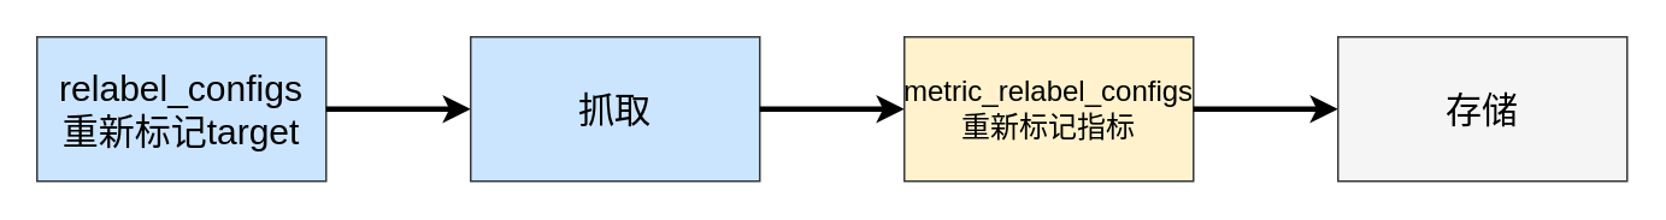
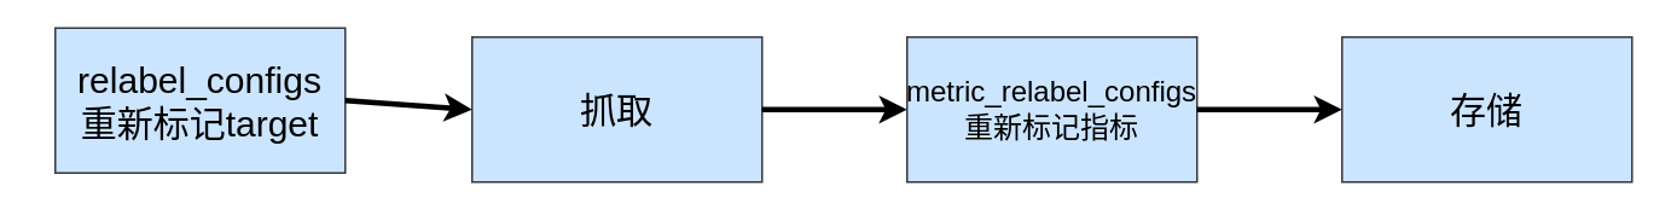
- <mxCell id="2" value="&lt;font style=&quot;font-size: 20px&quot;&gt;relabel_configs&lt;br&gt;重新标记target&lt;br&gt;&lt;/font&gt;" style="rounded=0;whiteSpace=wrap;html=1;fontSize=16;fillColor=#cce5ff;strokeColor=#36393d;" vertex="1" parent="1"><mxGeometry x="20" y="20" width="160" height="80" as="geometry" /></mxCell>
+ <mxCell id="2" value="&lt;font style=&quot;font-size: 20px&quot;&gt;relabel_configs&lt;br&gt;重新标记target&lt;br&gt;&lt;/font&gt;" style="rounded=0;whiteSpace=wrap;html=1;fontSize=16;fillColor=#cce5ff;strokeColor=#36393d;" vertex="1" parent="1"><mxGeometry x="30" y="15" width="160" height="80" as="geometry" /></mxCell>
- <mxCell id="6" value="&lt;font style=&quot;font-size: 16px&quot;&gt;metric_relabel_configs&lt;br&gt;重新标记指标&lt;br&gt;&lt;/font&gt;" style="rounded=0;whiteSpace=wrap;html=1;fontSize=16;fillColor=#fff2cc;strokeColor=#36393d;" vertex="1" parent="1"><mxGeometry x="500" y="20" width="160" height="80" as="geometry" /></mxCell>
+ <mxCell id="6" value="&lt;font style=&quot;font-size: 16px&quot;&gt;metric_relabel_configs&lt;br&gt;重新标记指标&lt;br&gt;&lt;/font&gt;" style="rounded=0;whiteSpace=wrap;html=1;fontSize=16;fillColor=#cce5ff;strokeColor=#36393d;" vertex="1" parent="1"><mxGeometry x="500" y="20" width="160" height="80" as="geometry" /></mxCell>
- <mxCell id="8" value="&lt;font style=&quot;font-size: 20px&quot;&gt;存储&lt;br&gt;&lt;/font&gt;" style="rounded=0;whiteSpace=wrap;html=1;fontSize=16;fillColor=#f5f5f5;strokeColor=#36393d;" vertex="1" parent="1"><mxGeometry x="740" y="20" width="160" height="80" as="geometry" /></mxCell>
+ <mxCell id="8" value="&lt;font style=&quot;font-size: 20px&quot;&gt;存储&lt;br&gt;&lt;/font&gt;" style="rounded=0;whiteSpace=wrap;html=1;fontSize=16;fillColor=#cce5ff;strokeColor=#36393d;" vertex="1" parent="1"><mxGeometry x="740" y="20" width="160" height="80" as="geometry" /></mxCell>
